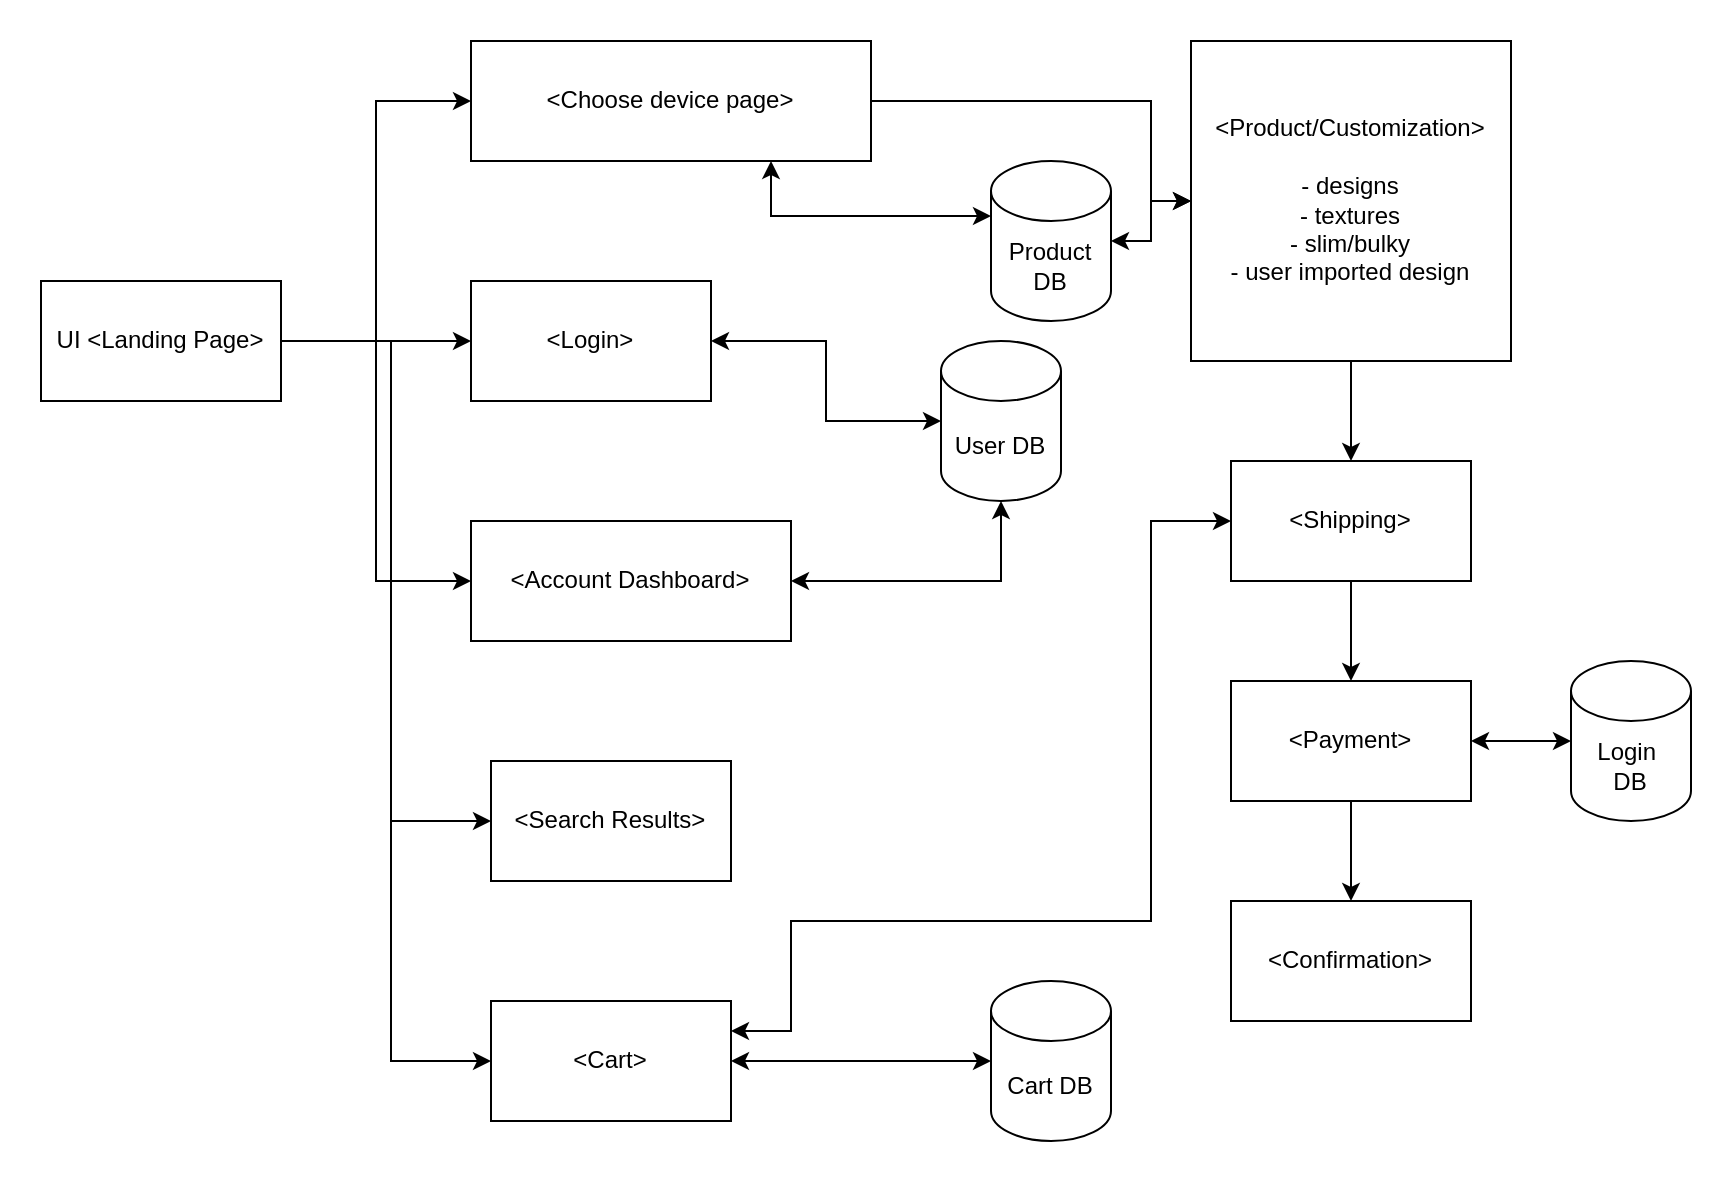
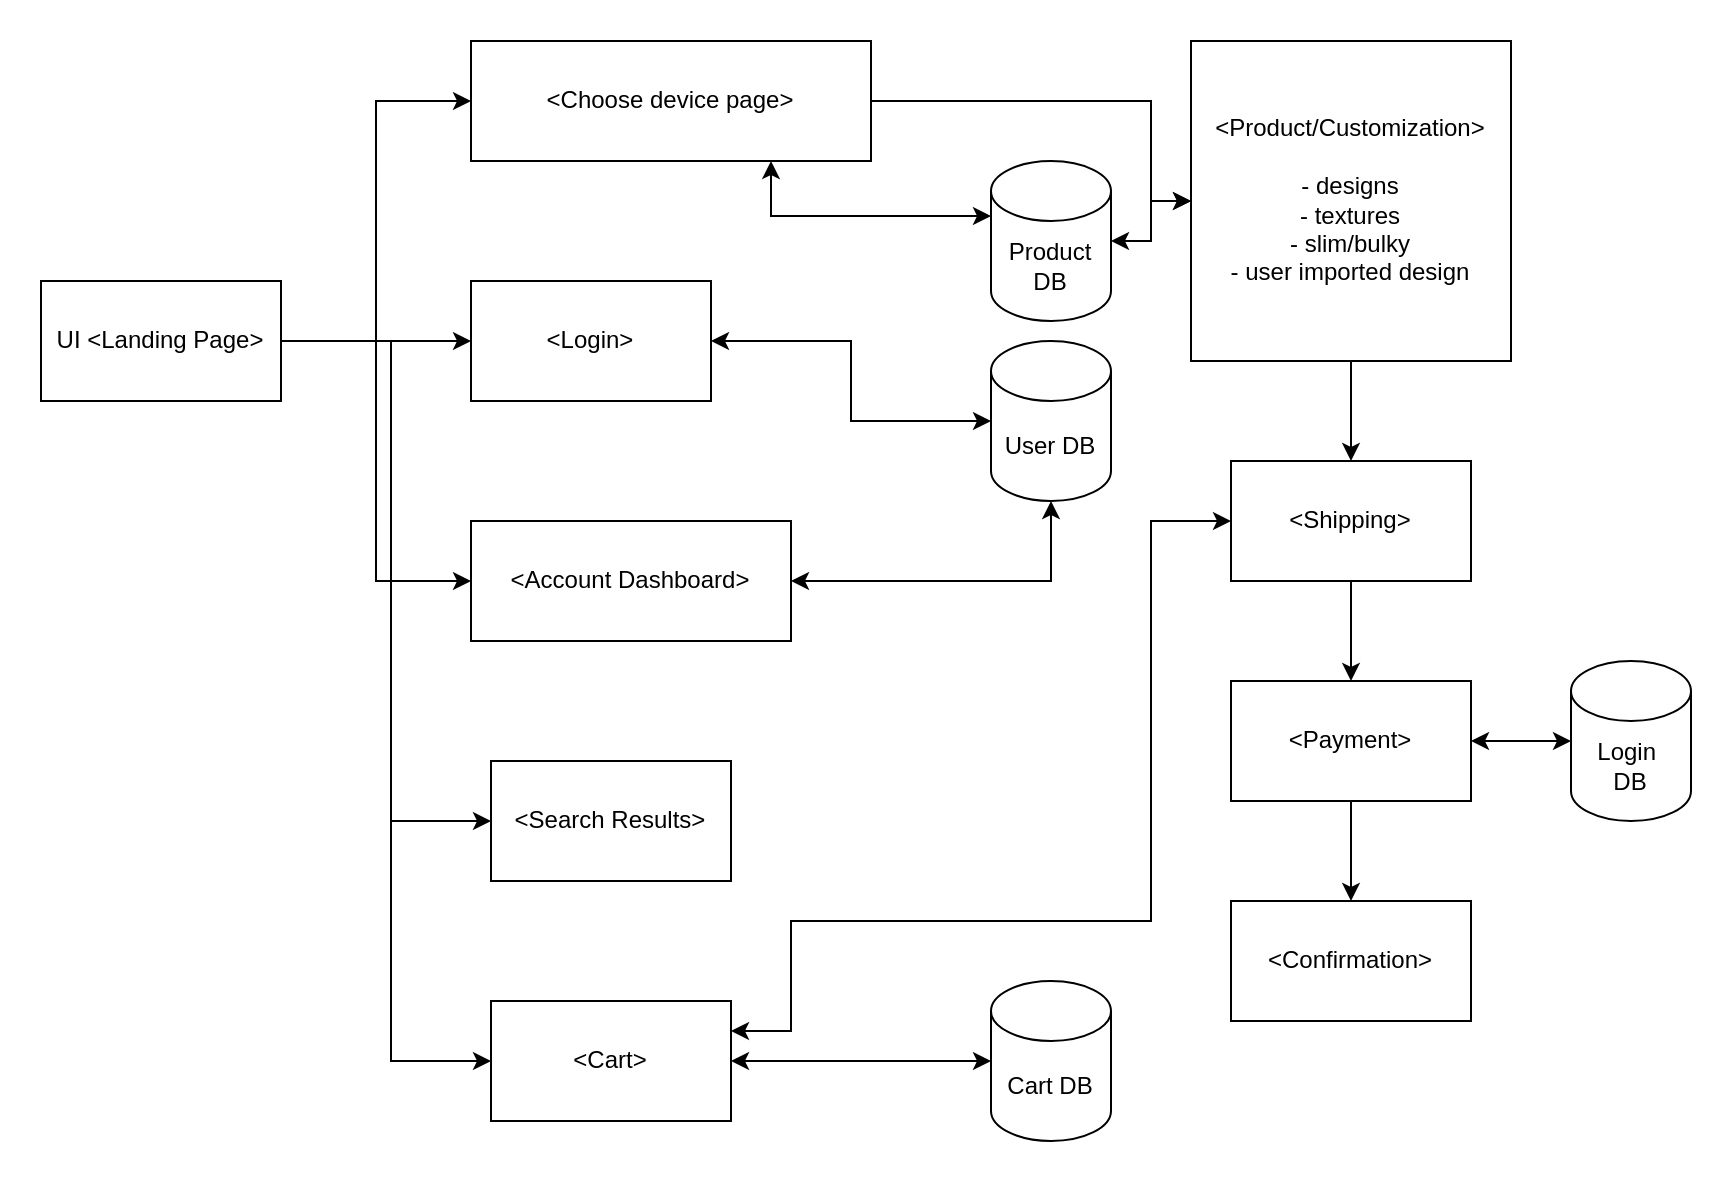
- <mxCell id="17" value="User DB" style="shape=cylinder3;whiteSpace=wrap;html=1;boundedLbl=1;backgroundOutline=1;size=15;" parent="1" vertex="1"><mxGeometry x="470" y="170" width="60" height="80" as="geometry" /></mxCell>
+ <mxCell id="17" value="User DB" style="shape=cylinder3;whiteSpace=wrap;html=1;boundedLbl=1;backgroundOutline=1;size=15;" parent="1" vertex="1"><mxGeometry x="495" y="170" width="60" height="80" as="geometry" /></mxCell>
